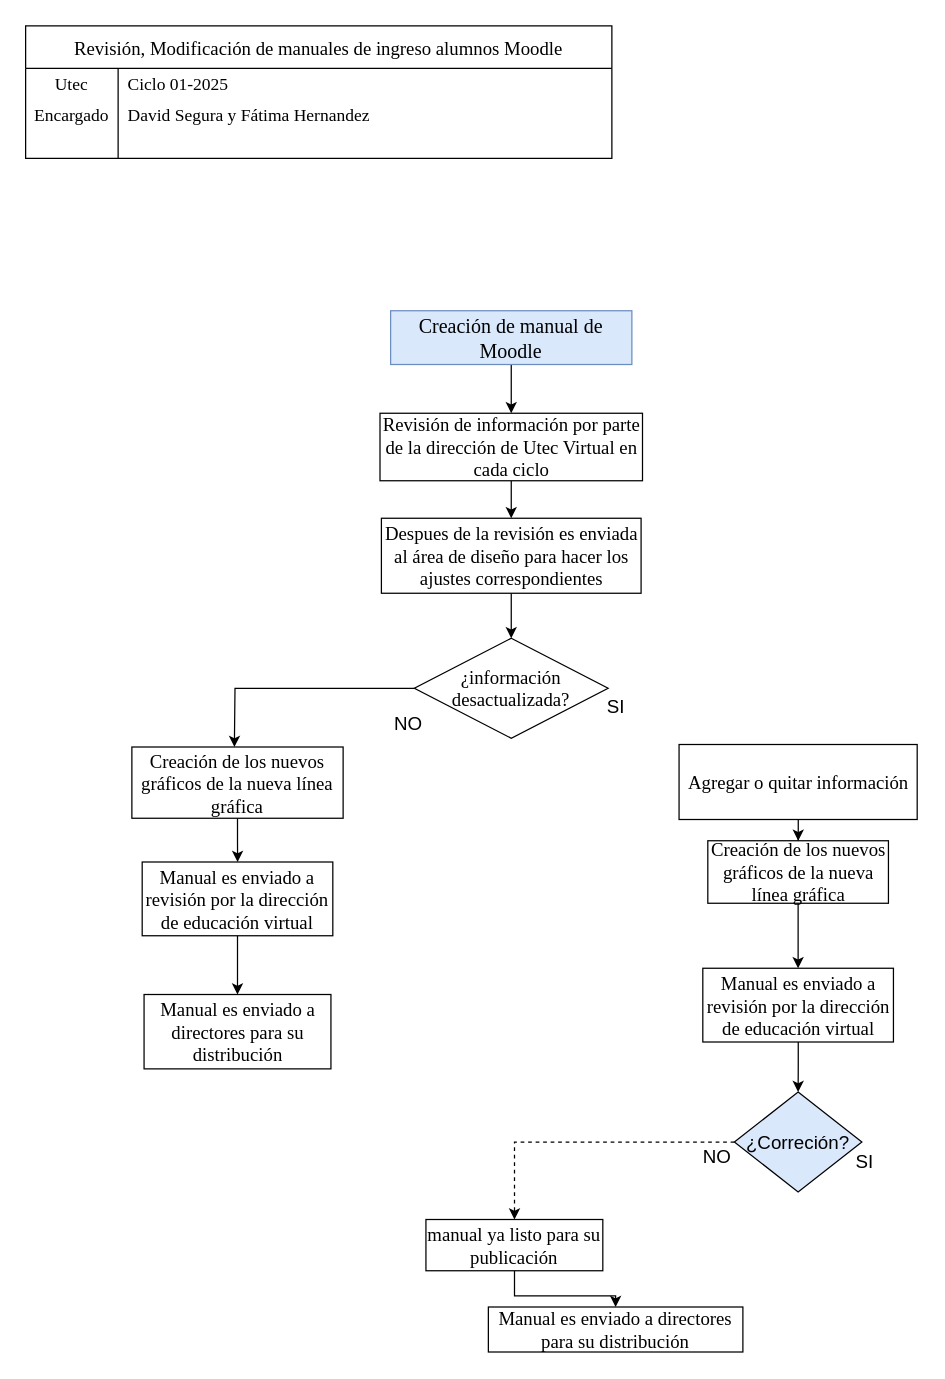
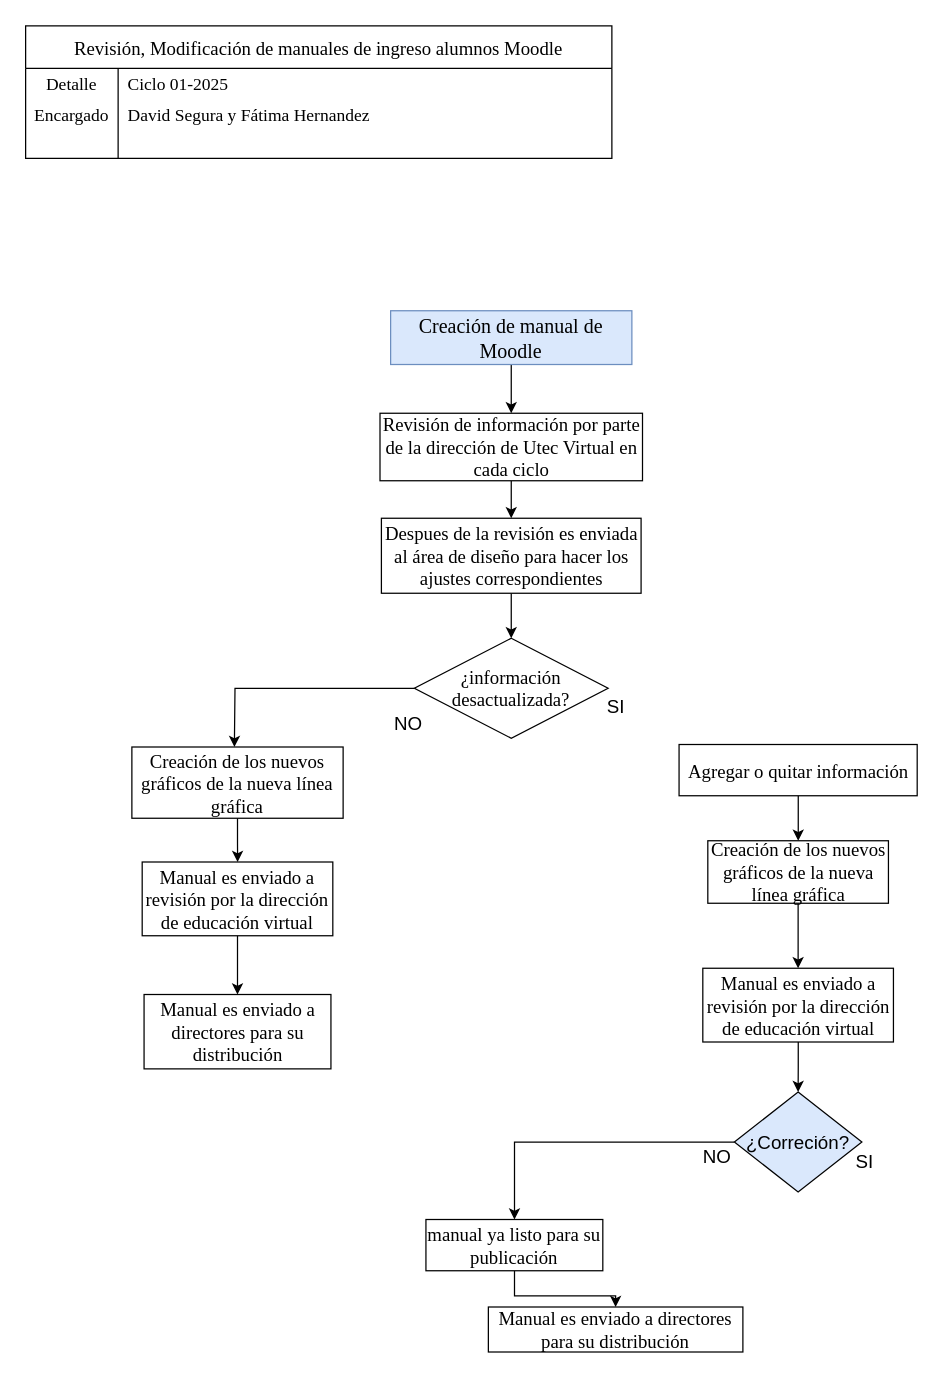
- <mxCell id="5" value="&lt;font style=&quot;font-size: 14px;&quot;&gt;Utec&lt;/font&gt;&lt;div&gt;&lt;br&gt;&lt;/div&gt;" style="shape=partialRectangle;html=1;whiteSpace=wrap;connectable=0;fillColor=none;top=0;left=0;bottom=0;right=0;overflow=hidden;pointerEvents=1;strokeColor=inherit;fontSize=16;fontFamily=Times New Roman;" parent="4" vertex="1"><mxGeometry width="74" height="22" as="geometry"><mxRectangle width="74" height="22" as="alternateBounds" /></mxGeometry></mxCell>
+ <mxCell id="5" value="&lt;font style=&quot;font-size: 14px;&quot;&gt;Detalle&lt;/font&gt;&lt;div&gt;&lt;br&gt;&lt;/div&gt;" style="shape=partialRectangle;html=1;whiteSpace=wrap;connectable=0;fillColor=none;top=0;left=0;bottom=0;right=0;overflow=hidden;pointerEvents=1;strokeColor=inherit;fontSize=16;fontFamily=Times New Roman;" parent="4" vertex="1"><mxGeometry width="74" height="22" as="geometry"><mxRectangle width="74" height="22" as="alternateBounds" /></mxGeometry></mxCell>
- <mxCell id="24" value="&lt;font face=&quot;Times New Roman&quot;&gt;Agregar o quitar información&lt;/font&gt;" style="whiteSpace=wrap;html=1;fontSize=15;rounded=0;" parent="1" vertex="1"><mxGeometry x="542.75" y="595" width="190.5" height="60" as="geometry" /></mxCell>
+ <mxCell id="24" value="&lt;font face=&quot;Times New Roman&quot;&gt;Agregar o quitar información&lt;/font&gt;" style="whiteSpace=wrap;html=1;fontSize=15;rounded=0;" parent="1" vertex="1"><mxGeometry x="542.75" y="595" width="190.5" height="41" as="geometry" /></mxCell>
- <mxCell id="33" value="" style="edgeStyle=orthogonalEdgeStyle;rounded=0;orthogonalLoop=1;jettySize=auto;html=1;fontSize=15;dashed=1;" edge="1" parent="1" source="34" target="37"><mxGeometry relative="1" as="geometry" /></mxCell>
+ <mxCell id="33" value="" style="edgeStyle=orthogonalEdgeStyle;rounded=0;orthogonalLoop=1;jettySize=auto;html=1;fontSize=15;" edge="1" parent="1" source="34" target="37"><mxGeometry relative="1" as="geometry" /></mxCell>
